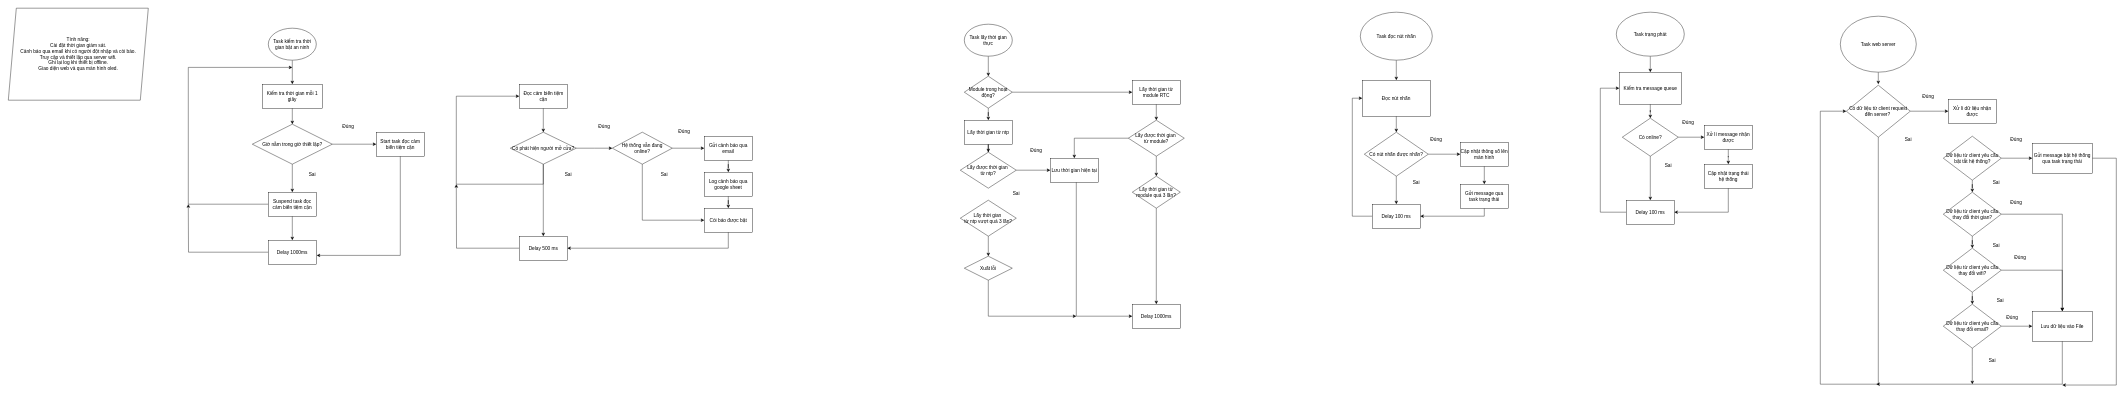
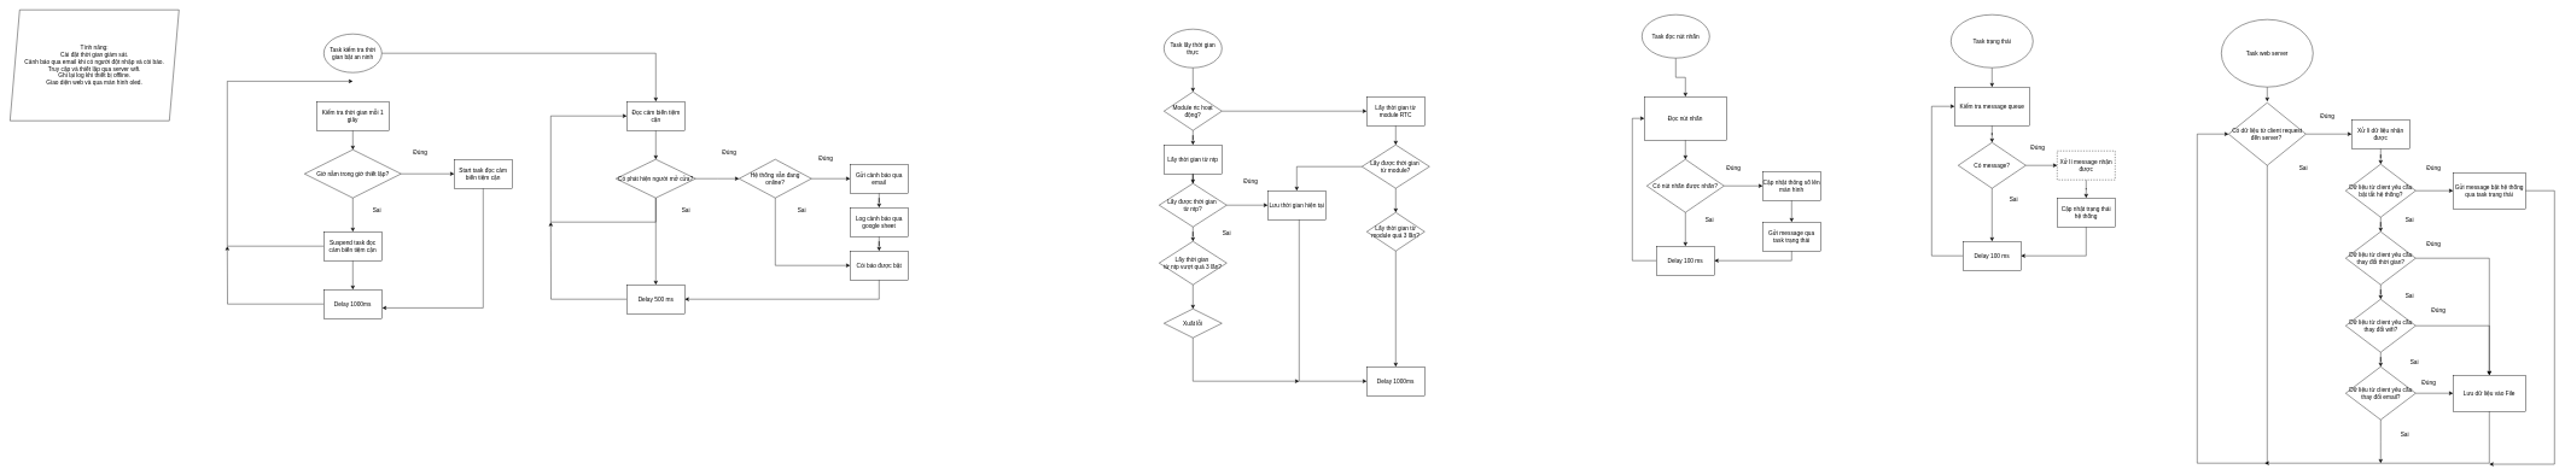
- <mxCell id="73" value="Task trạng phát" style="ellipse;whiteSpace=wrap;html=1;" vertex="1" parent="1"><mxGeometry x="4040" y="30" width="170" height="110" as="geometry" /></mxCell>
+ <mxCell id="73" value="Task trạng thái" style="ellipse;whiteSpace=wrap;html=1;" vertex="1" parent="1"><mxGeometry x="4040" y="30" width="170" height="110" as="geometry" /></mxCell>
- <mxCell id="60" value="Task đọc nút nhấn" style="ellipse;whiteSpace=wrap;html=1;" vertex="1" parent="1"><mxGeometry x="3400" y="30" width="180" height="120" as="geometry" /></mxCell>
+ <mxCell id="60" value="Task đọc nút nhấn" style="ellipse;whiteSpace=wrap;html=1;" vertex="1" parent="1"><mxGeometry x="3400" y="30" width="140" height="90" as="geometry" /></mxCell>
- <mxCell id="3" style="edgeStyle=orthogonalEdgeStyle;rounded=0;orthogonalLoop=1;jettySize=auto;html=1;entryX=0.5;entryY=0;entryDx=0;entryDy=0;" parent="1" source="4" target="6" edge="1"><mxGeometry relative="1" as="geometry" /></mxCell>
+ <mxCell id="3" style="edgeStyle=orthogonalEdgeStyle;rounded=0;orthogonalLoop=1;jettySize=auto;html=1;" parent="1" source="4" target="11" edge="1"><mxGeometry relative="1" as="geometry" /></mxCell>
- <mxCell id="52" value="Module trong hoạt động?" style="rhombus;whiteSpace=wrap;html=1;" parent="1" vertex="1"><mxGeometry x="2410" y="190" width="120" height="80" as="geometry" /></mxCell>
+ <mxCell id="52" value="Module rtc hoạt động?" style="rhombus;whiteSpace=wrap;html=1;" parent="1" vertex="1"><mxGeometry x="2410" y="190" width="120" height="80" as="geometry" /></mxCell>
+ <mxCell id="92" style="edgeStyle=orthogonalEdgeStyle;rounded=0;orthogonalLoop=1;jettySize=auto;html=1;entryX=0.5;entryY=0;entryDx=0;entryDy=0;" edge="1" parent="1" source="93" target="105"><mxGeometry relative="1" as="geometry" /></mxCell>
- <mxCell id="78" value="Có online?" style="rhombus;whiteSpace=wrap;html=1;" vertex="1" parent="1"><mxGeometry x="4055" y="295" width="140" height="95" as="geometry" /></mxCell>
+ <mxCell id="78" value="Có message?" style="rhombus;whiteSpace=wrap;html=1;" vertex="1" parent="1"><mxGeometry x="4055" y="295" width="140" height="95" as="geometry" /></mxCell>
- <mxCell id="80" value="Xử lí message nhận được" style="rounded=0;whiteSpace=wrap;html=1;" vertex="1" parent="1"><mxGeometry x="4260" y="312.5" width="120" height="60" as="geometry" /></mxCell>
+ <mxCell id="80" value="Xử lí message nhận được" style="rounded=0;whiteSpace=wrap;html=1;dashed=1;" vertex="1" parent="1"><mxGeometry x="4260" y="312.5" width="120" height="60" as="geometry" /></mxCell>
+ <mxCell id="43" style="edgeStyle=orthogonalEdgeStyle;rounded=0;orthogonalLoop=1;jettySize=auto;html=1;entryX=0.5;entryY=0;entryDx=0;entryDy=0;" parent="1" source="44" target="46" edge="1"><mxGeometry relative="1" as="geometry" /></mxCell>
